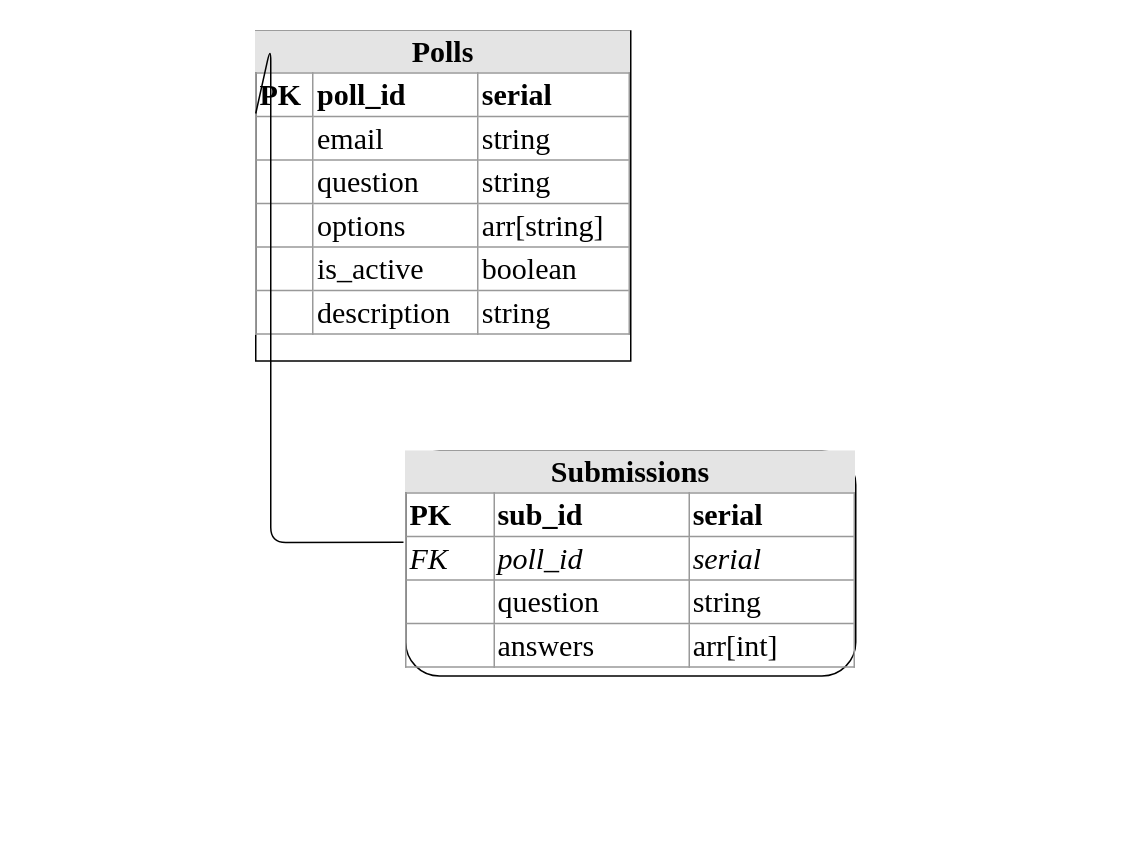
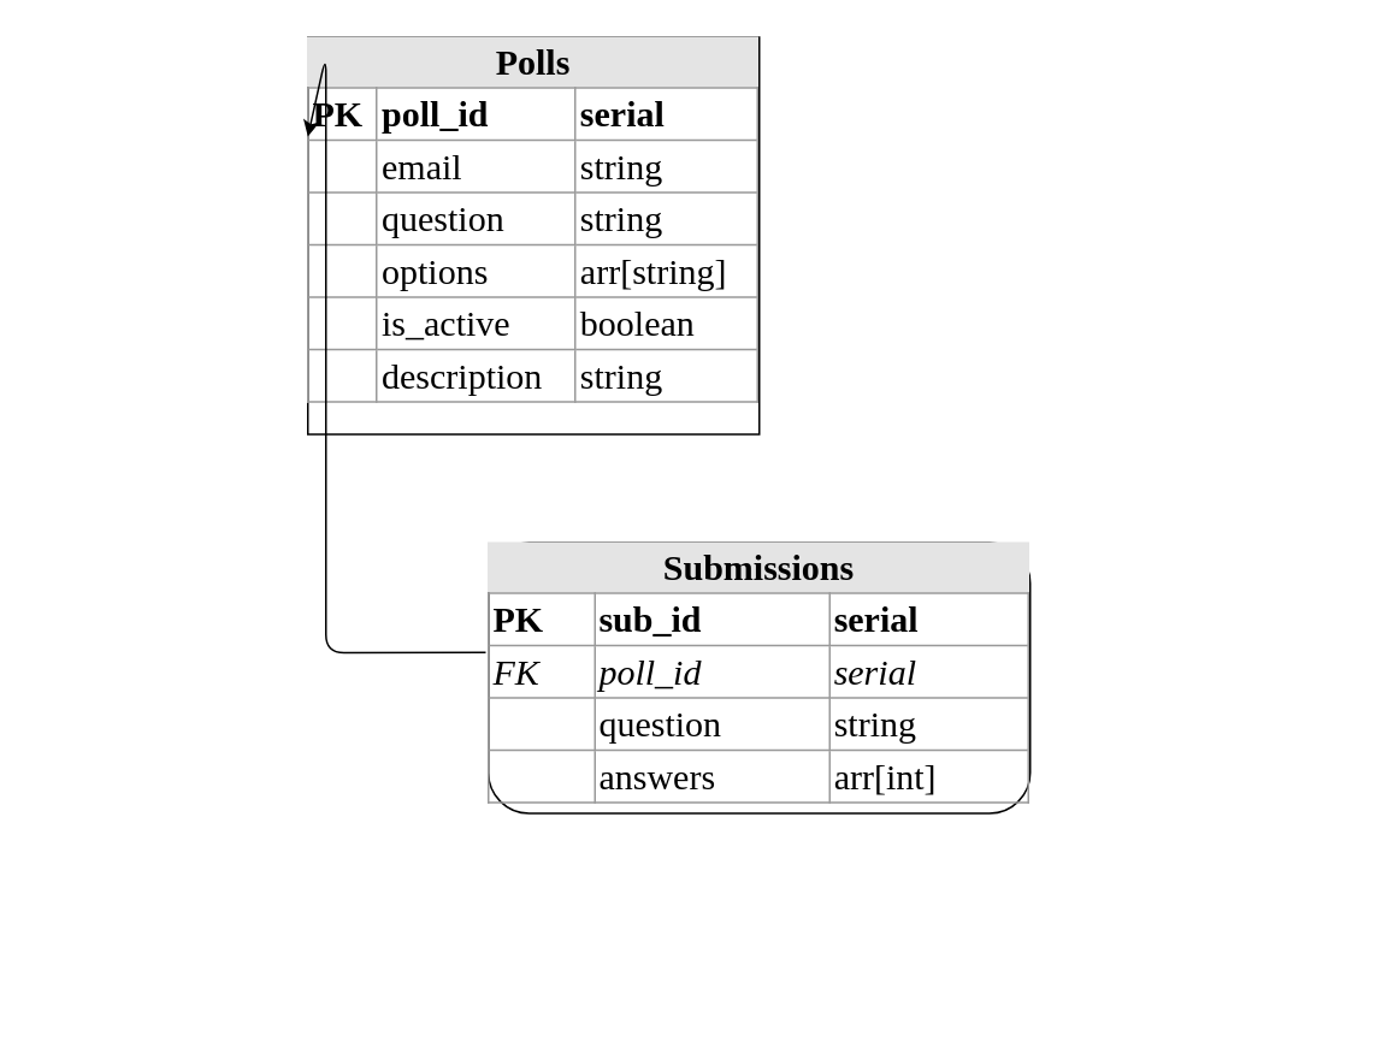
- <mxCell id="9" value="" style="endArrow=none;html=1;exitX=-0.005;exitY=0.406;exitDx=0;exitDy=0;exitPerimeter=0;entryX=0;entryY=0.25;entryDx=0;entryDy=0;fontSize=20;" parent="1" source="8" target="2" edge="1"><mxGeometry width="50" height="50" relative="1" as="geometry"><mxPoint x="280" y="375" as="sourcePoint" /><mxPoint x="180" y="5" as="targetPoint" /><Array as="points"><mxPoint x="180" y="361" /><mxPoint x="180" y="30" /></Array></mxGeometry></mxCell>
+ <mxCell id="9" value="" style="endArrow=classic;html=1;exitX=-0.005;exitY=0.406;exitDx=0;exitDy=0;exitPerimeter=0;entryX=0;entryY=0.25;entryDx=0;entryDy=0;fontSize=20;" parent="1" source="8" target="2" edge="1"><mxGeometry width="50" height="50" relative="1" as="geometry"><mxPoint x="280" y="375" as="sourcePoint" /><mxPoint x="180" y="5" as="targetPoint" /><Array as="points"><mxPoint x="180" y="361" /><mxPoint x="180" y="30" /></Array></mxGeometry></mxCell>
